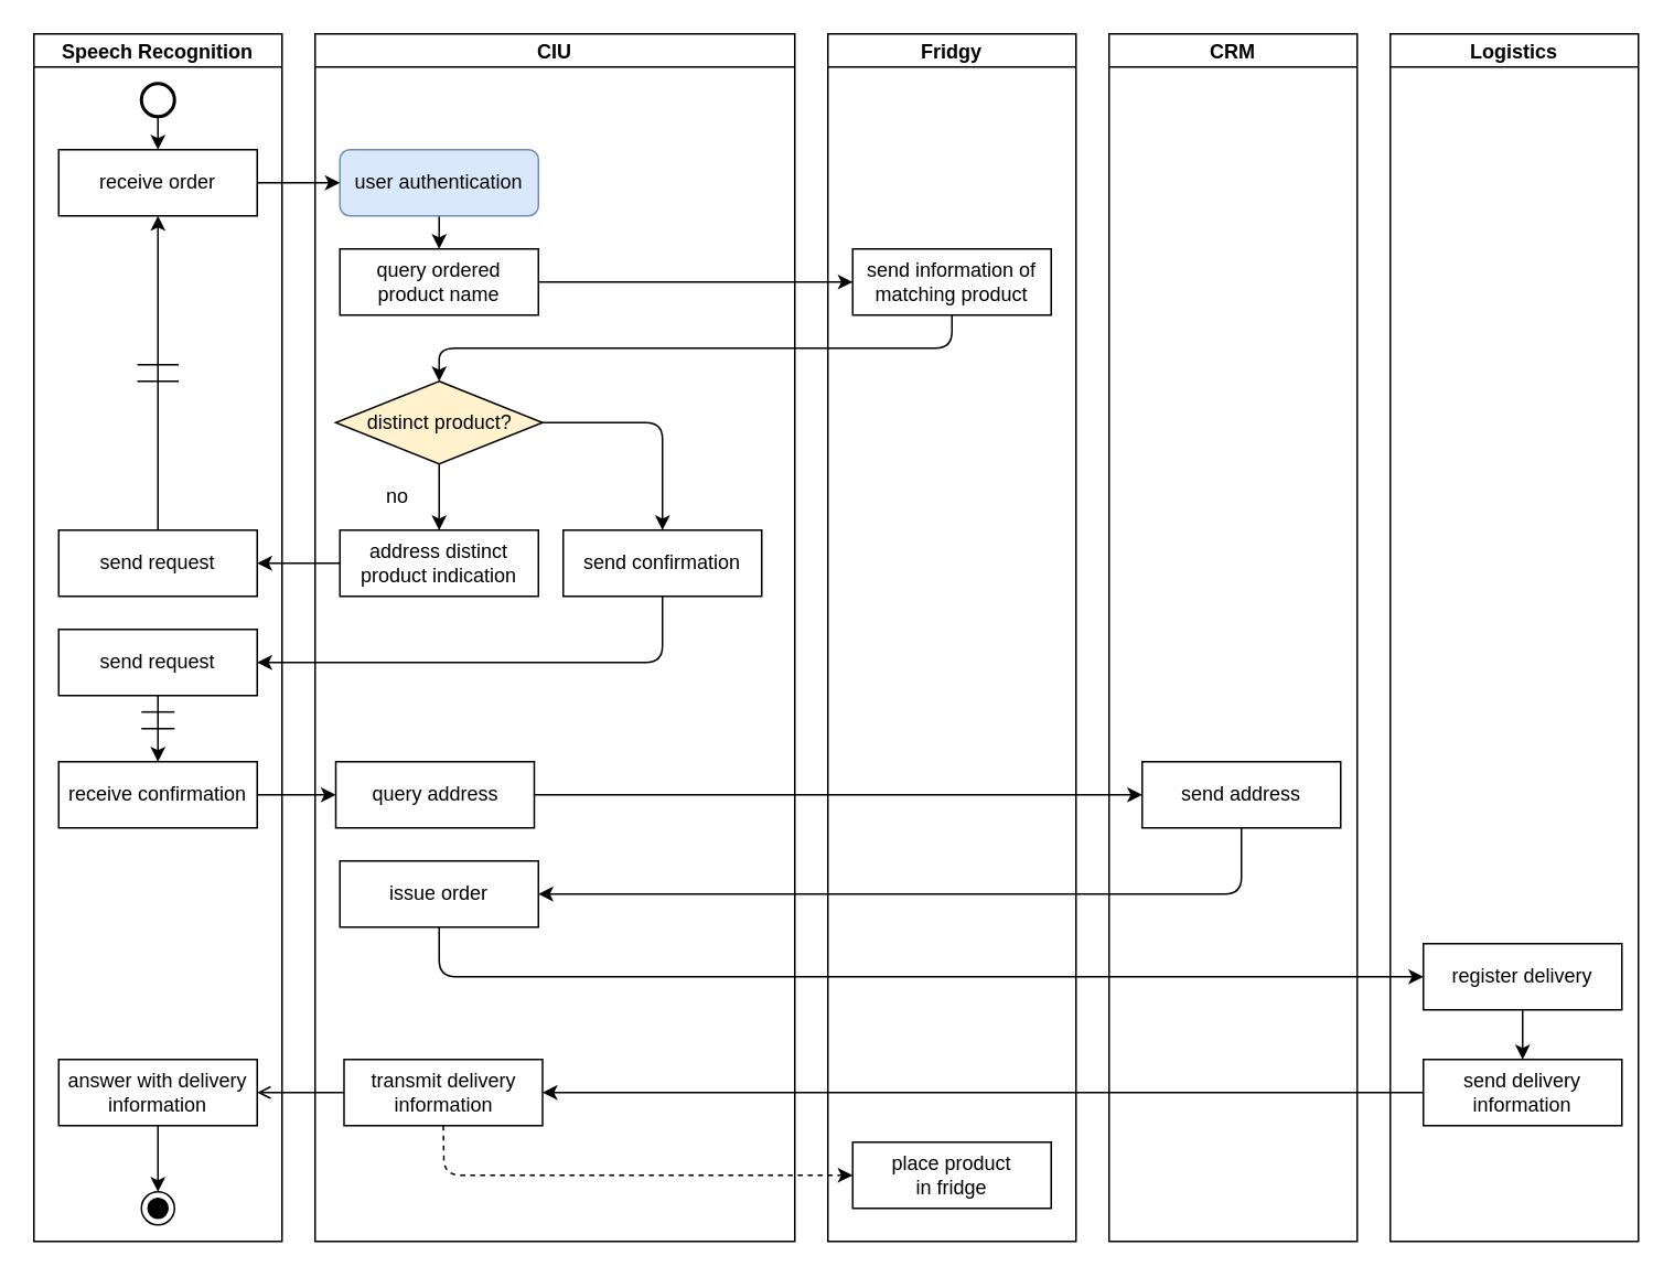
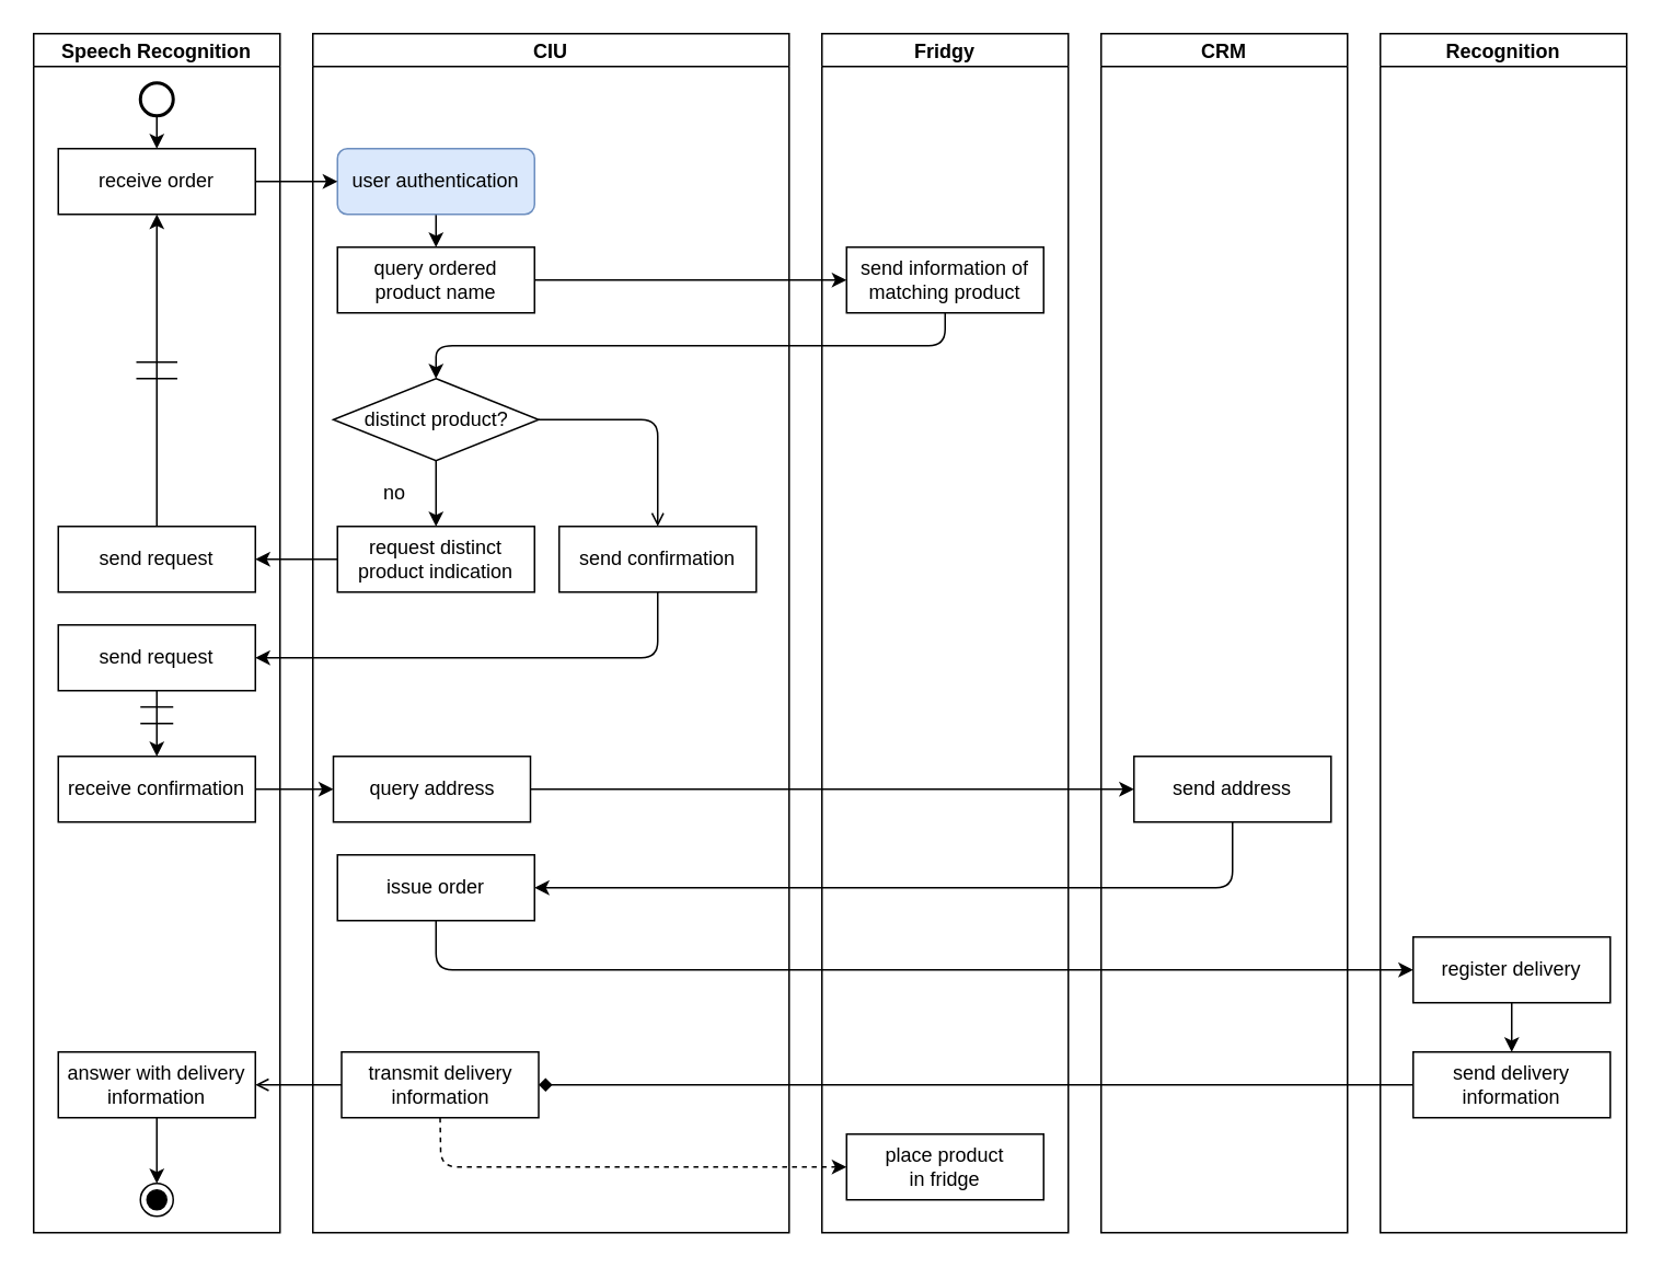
- <mxCell id="35" value="Logistics" style="swimlane;startSize=20;" parent="1" vertex="1"><mxGeometry x="840" y="20" width="150" height="730" as="geometry" /></mxCell>
+ <mxCell id="35" value="Recognition" style="swimlane;startSize=20;" parent="1" vertex="1"><mxGeometry x="840" y="20" width="150" height="730" as="geometry" /></mxCell>
- <mxCell id="26" value="distinct product?" style="rhombus;whiteSpace=wrap;html=1;strokeColor=#000000;fillColor=#fff2cc;" parent="18" vertex="1"><mxGeometry x="12.5" y="210" width="125" height="50" as="geometry" /></mxCell>
+ <mxCell id="26" value="distinct product?" style="rhombus;whiteSpace=wrap;html=1;strokeColor=#000000;" parent="18" vertex="1"><mxGeometry x="12.5" y="210" width="125" height="50" as="geometry" /></mxCell>
- <mxCell id="29" value="" style="endArrow=classic;html=1;entryX=0.5;entryY=0;entryDx=0;entryDy=0;exitX=1;exitY=0.5;exitDx=0;exitDy=0;" parent="18" source="26" target="21" edge="1"><mxGeometry width="50" height="50" relative="1" as="geometry"><mxPoint x="25" y="380" as="sourcePoint" /><mxPoint x="-25" y="380" as="targetPoint" /><Array as="points"><mxPoint x="210" y="235" /></Array></mxGeometry></mxCell>
+ <mxCell id="29" value="" style="endArrow=open;html=1;entryX=0.5;entryY=0;entryDx=0;entryDy=0;exitX=1;exitY=0.5;exitDx=0;exitDy=0;" parent="18" source="26" target="21" edge="1"><mxGeometry width="50" height="50" relative="1" as="geometry"><mxPoint x="25" y="380" as="sourcePoint" /><mxPoint x="-25" y="380" as="targetPoint" /><Array as="points"><mxPoint x="210" y="235" /></Array></mxGeometry></mxCell>
- <mxCell id="28" value="address distinct product indication" style="rounded=0;whiteSpace=wrap;html=1;" vertex="1" parent="18"><mxGeometry x="15" y="300" width="120" height="40" as="geometry" /></mxCell>
+ <mxCell id="28" value="request distinct product indication" style="rounded=0;whiteSpace=wrap;html=1;" vertex="1" parent="18"><mxGeometry x="15" y="300" width="120" height="40" as="geometry" /></mxCell>
- <mxCell id="43" value="" style="endArrow=classic;html=1;exitX=0;exitY=0.5;exitDx=0;exitDy=0;entryX=1;entryY=0.5;entryDx=0;entryDy=0;" parent="1" source="37" target="24" edge="1"><mxGeometry width="50" height="50" relative="1" as="geometry"><mxPoint x="340" y="540" as="sourcePoint" /><mxPoint x="690" y="540" as="targetPoint" /></mxGeometry></mxCell>
+ <mxCell id="43" value="" style="endArrow=diamond;html=1;exitX=0;exitY=0.5;exitDx=0;exitDy=0;entryX=1;entryY=0.5;entryDx=0;entryDy=0;" parent="1" source="37" target="24" edge="1"><mxGeometry width="50" height="50" relative="1" as="geometry"><mxPoint x="340" y="540" as="sourcePoint" /><mxPoint x="690" y="540" as="targetPoint" /></mxGeometry></mxCell>
